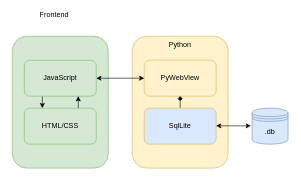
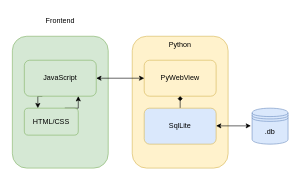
- <mxCell id="10" value="Frontend" style="text;html=1;align=center;verticalAlign=middle;whiteSpace=wrap;rounded=0;" vertex="1" parent="1"><mxGeometry x="60" y="10" width="60" height="30" as="geometry" /></mxCell>
+ <mxCell id="10" value="Frontend" style="text;html=1;align=center;verticalAlign=middle;whiteSpace=wrap;rounded=0;" vertex="1" parent="1"><mxGeometry x="70" y="20" width="60" height="30" as="geometry" /></mxCell>
- <mxCell id="15" value="HTML/CSS" style="rounded=1;whiteSpace=wrap;html=1;fillColor=#d5e8d4;strokeColor=#82b366;" vertex="1" parent="1"><mxGeometry x="40" y="180" width="120" height="60" as="geometry" /></mxCell>
+ <mxCell id="15" value="HTML/CSS" style="rounded=1;whiteSpace=wrap;html=1;fillColor=#d5e8d4;strokeColor=#82b366;" vertex="1" parent="1"><mxGeometry x="40" y="180" width="90" height="45" as="geometry" /></mxCell>
